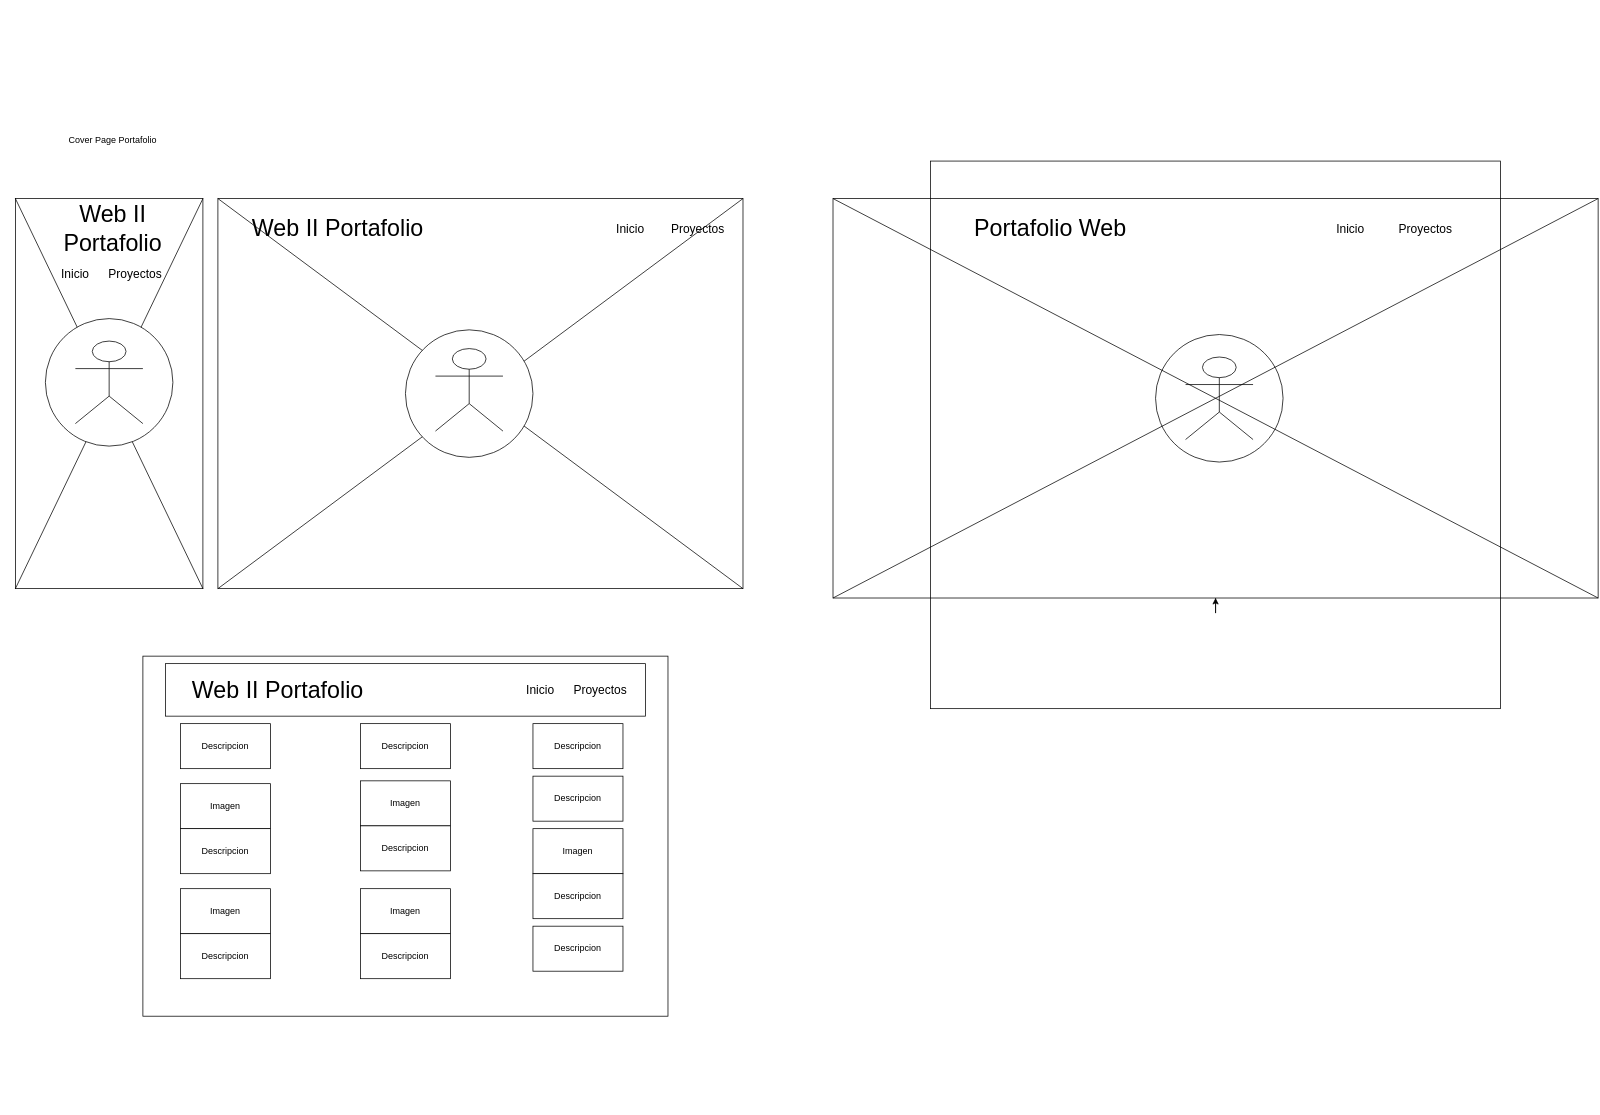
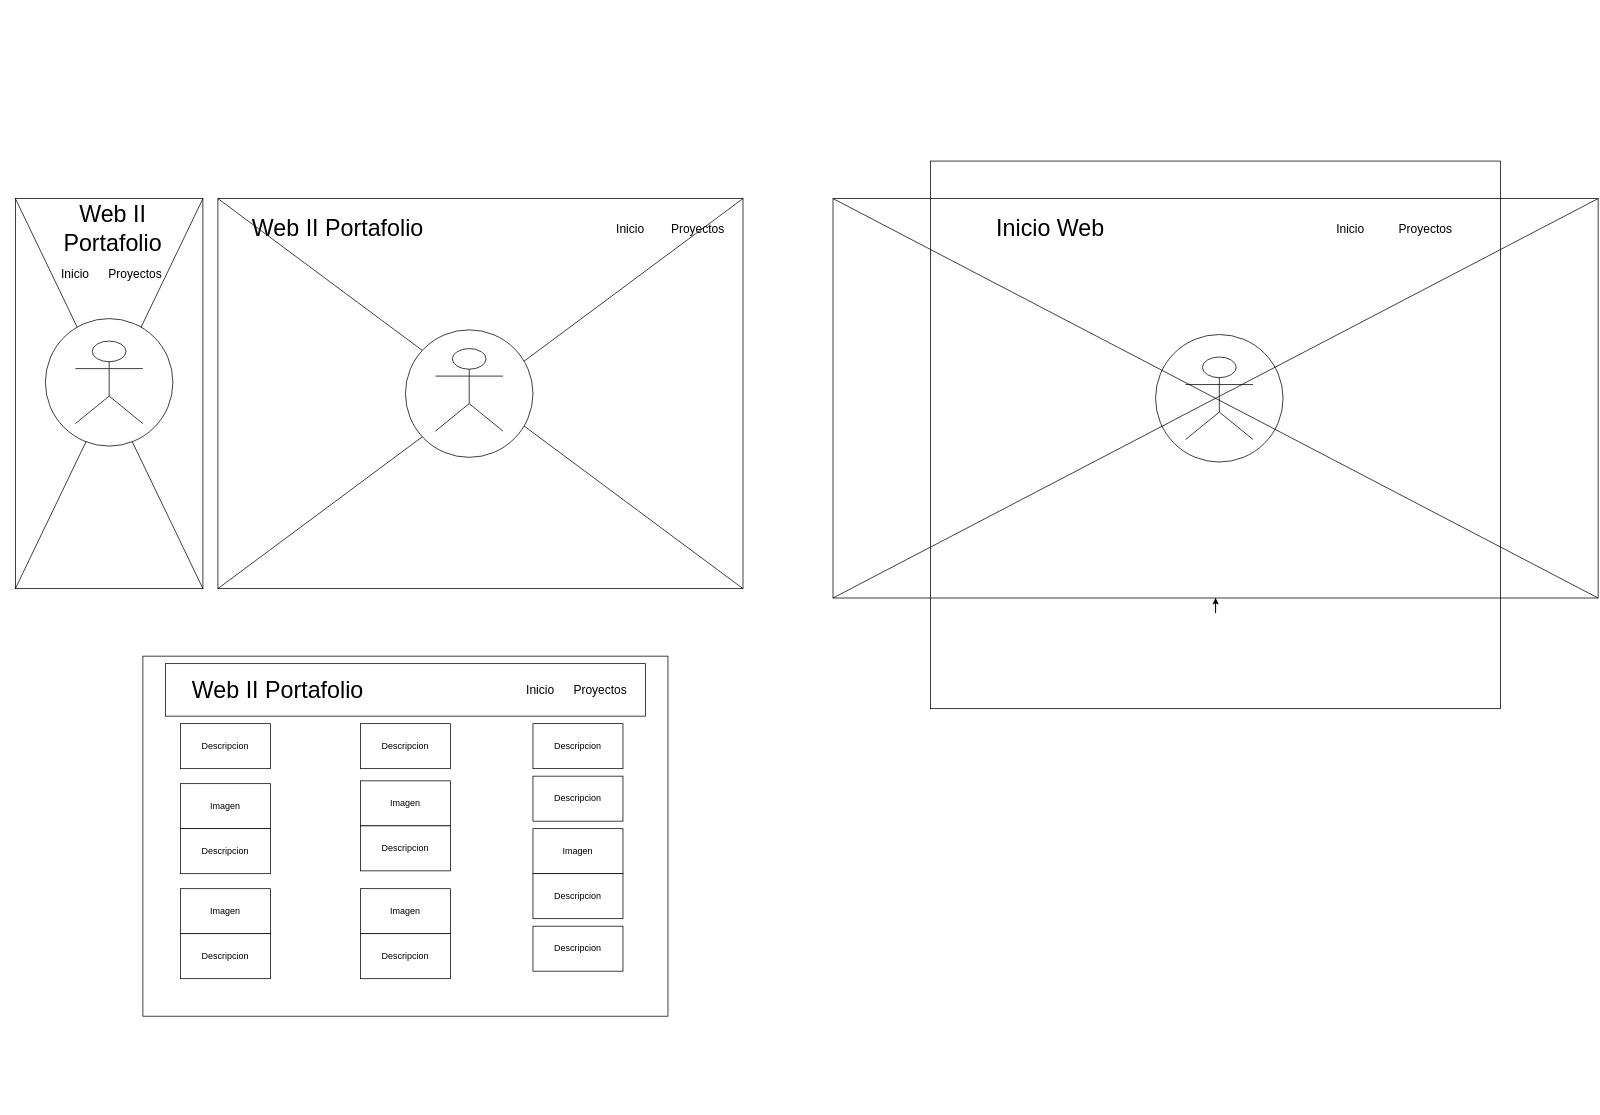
- <mxCell id="6" value="Cover Page Portafolio" style="text;html=1;strokeColor=none;fillColor=none;align=center;verticalAlign=middle;whiteSpace=wrap;rounded=0;" parent="1" vertex="1"><mxGeometry x="20" y="176.5" width="260" height="20" as="geometry" /></mxCell>
- <mxCell id="22" value="Portafolio Web" style="text;html=1;strokeColor=none;fillColor=none;align=center;verticalAlign=middle;whiteSpace=wrap;rounded=0;fontSize=31;" parent="1" vertex="1"><mxGeometry x="1260" y="294" width="280" height="20" as="geometry" /></mxCell>
+ <mxCell id="22" value="Inicio Web" style="text;html=1;strokeColor=none;fillColor=none;align=center;verticalAlign=middle;whiteSpace=wrap;rounded=0;fontSize=31;" parent="1" vertex="1"><mxGeometry x="1260" y="294" width="280" height="20" as="geometry" /></mxCell>
